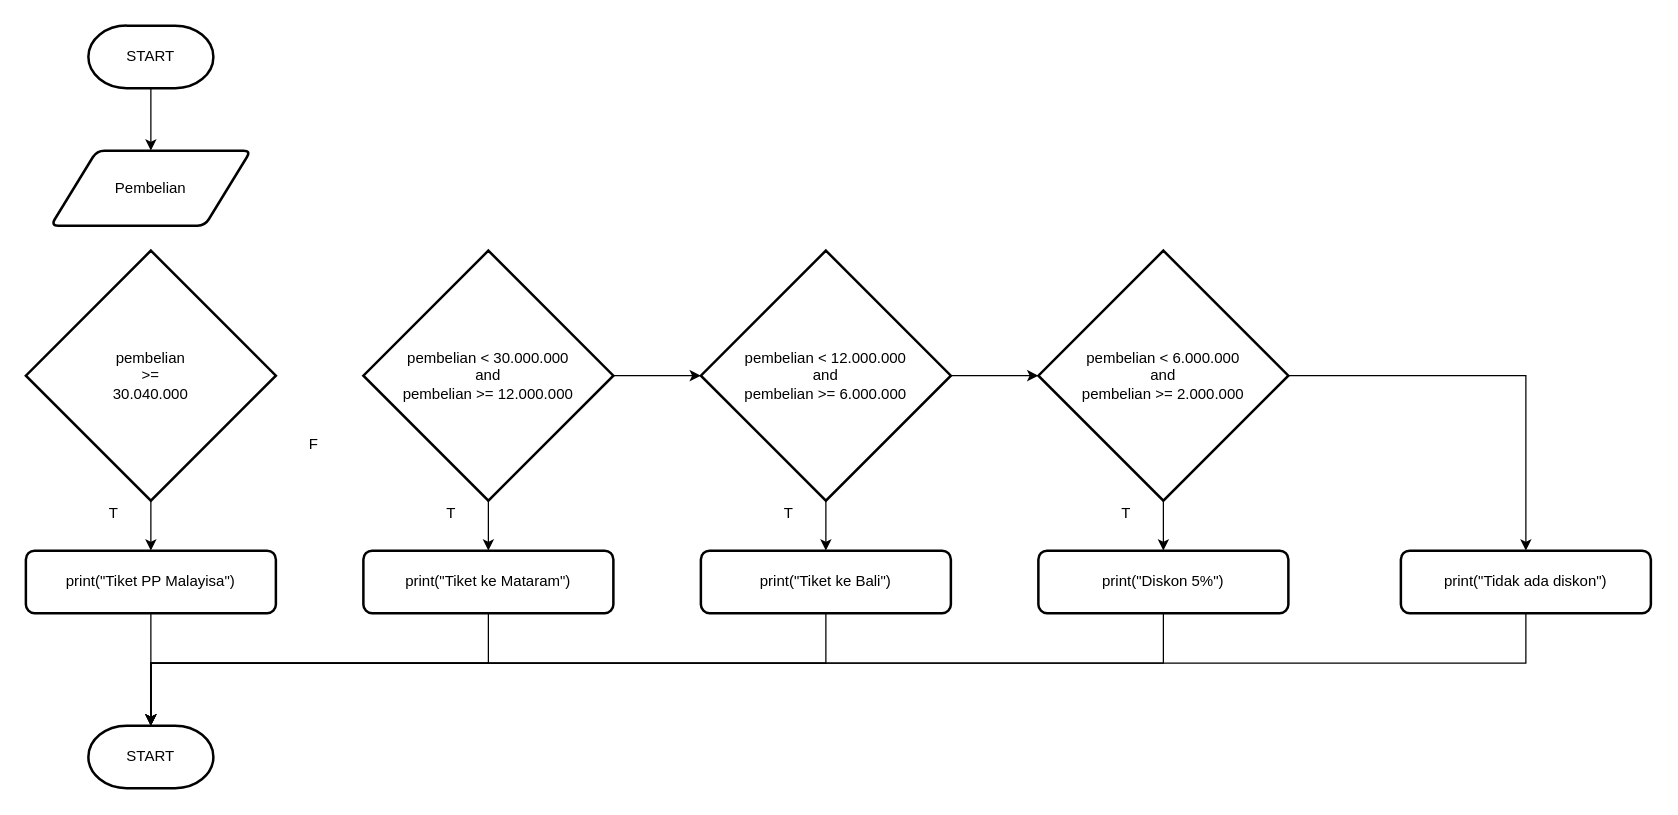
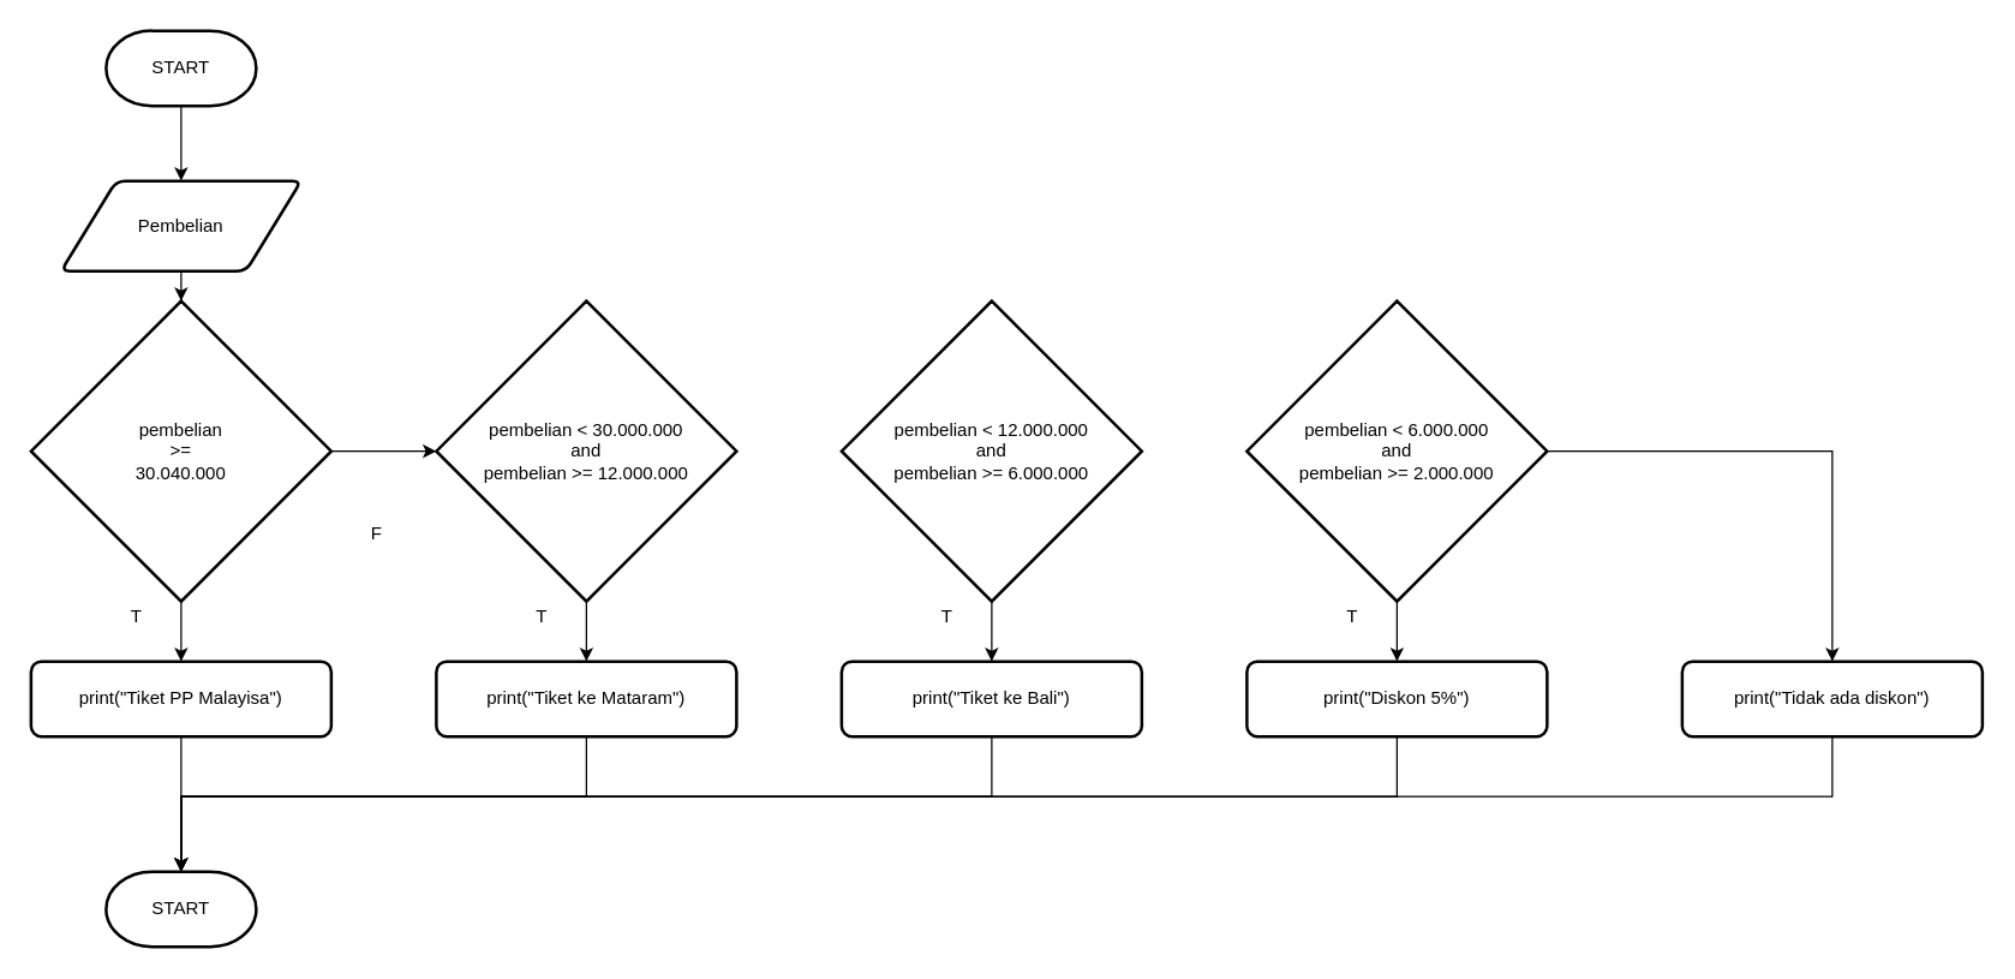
+ <mxCell id="4" value="" style="edgeStyle=orthogonalEdgeStyle;rounded=0;orthogonalLoop=1;jettySize=auto;html=1;" edge="1" parent="1" source="5" target="8"><mxGeometry relative="1" as="geometry" /></mxCell>
+ <mxCell id="7" value="" style="edgeStyle=orthogonalEdgeStyle;rounded=0;orthogonalLoop=1;jettySize=auto;html=1;" edge="1" parent="1" source="8" target="14"><mxGeometry relative="1" as="geometry" /></mxCell>
- <mxCell id="13" value="" style="edgeStyle=orthogonalEdgeStyle;rounded=0;orthogonalLoop=1;jettySize=auto;html=1;" edge="1" parent="1" source="14" target="21"><mxGeometry relative="1" as="geometry" /></mxCell>
- <mxCell id="20" value="" style="edgeStyle=orthogonalEdgeStyle;rounded=0;orthogonalLoop=1;jettySize=auto;html=1;" edge="1" parent="1" source="21" target="27"><mxGeometry relative="1" as="geometry" /></mxCell>
